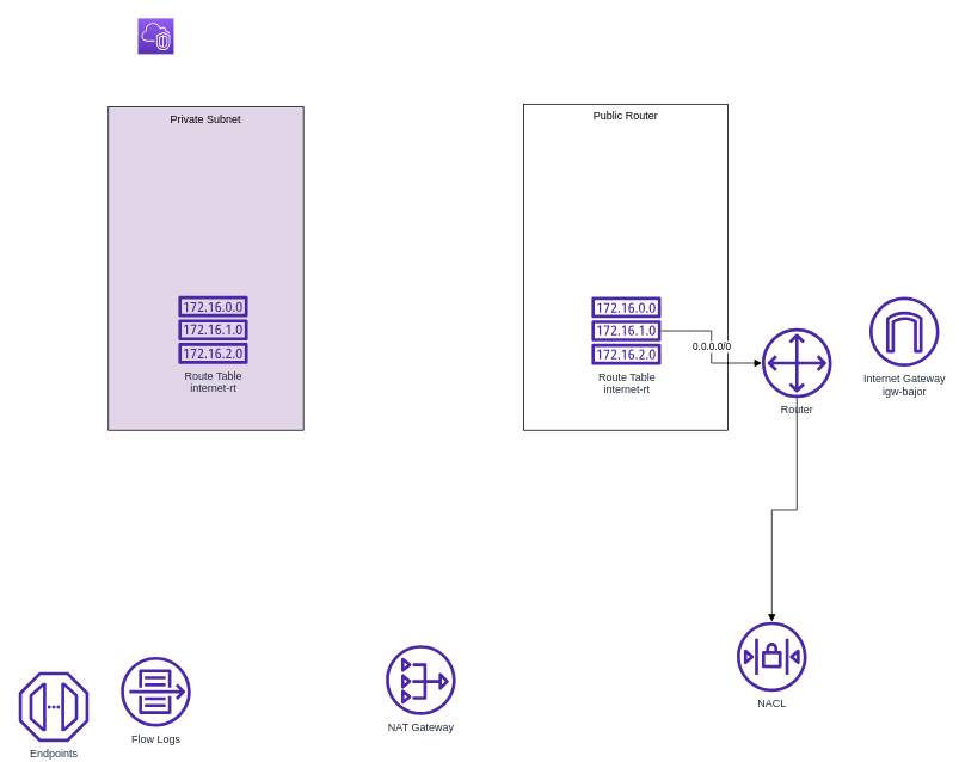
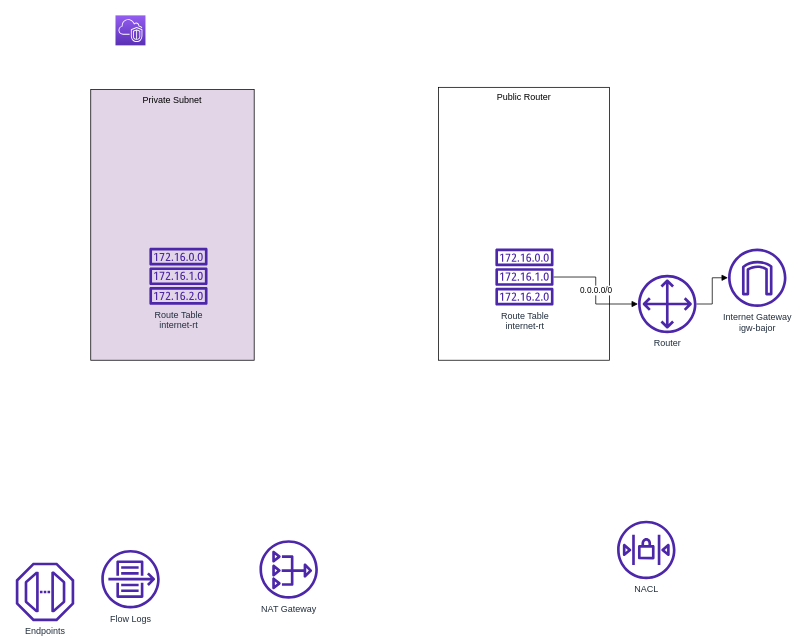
- <mxCell id="8" style="edgeStyle=orthogonalEdgeStyle;rounded=0;orthogonalLoop=1;jettySize=auto;html=1;endArrow=block;endFill=1;" edge="1" parent="1" source="9" target="12"><mxGeometry relative="1" as="geometry" /></mxCell>
+ <mxCell id="8" style="edgeStyle=orthogonalEdgeStyle;rounded=0;orthogonalLoop=1;jettySize=auto;html=1;endArrow=block;endFill=1;" edge="1" parent="1" source="9" target="11"><mxGeometry relative="1" as="geometry" /></mxCell>
- <mxCell id="13" value="NAT Gateway" style="sketch=0;outlineConnect=0;fontColor=#232F3E;gradientColor=none;fillColor=#4D27AA;strokeColor=none;dashed=0;verticalLabelPosition=bottom;verticalAlign=top;align=center;html=1;fontSize=12;fontStyle=0;aspect=fixed;pointerEvents=1;shape=mxgraph.aws4.nat_gateway;" vertex="1" parent="1"><mxGeometry x="430" y="720" width="78" height="78" as="geometry" /></mxCell>
+ <mxCell id="13" value="NAT Gateway" style="sketch=0;outlineConnect=0;fontColor=#232F3E;gradientColor=none;fillColor=#4D27AA;strokeColor=none;dashed=0;verticalLabelPosition=bottom;verticalAlign=top;align=center;html=1;fontSize=12;fontStyle=0;aspect=fixed;pointerEvents=1;shape=mxgraph.aws4.nat_gateway;" vertex="1" parent="1"><mxGeometry x="345" y="720" width="78" height="78" as="geometry" /></mxCell>
